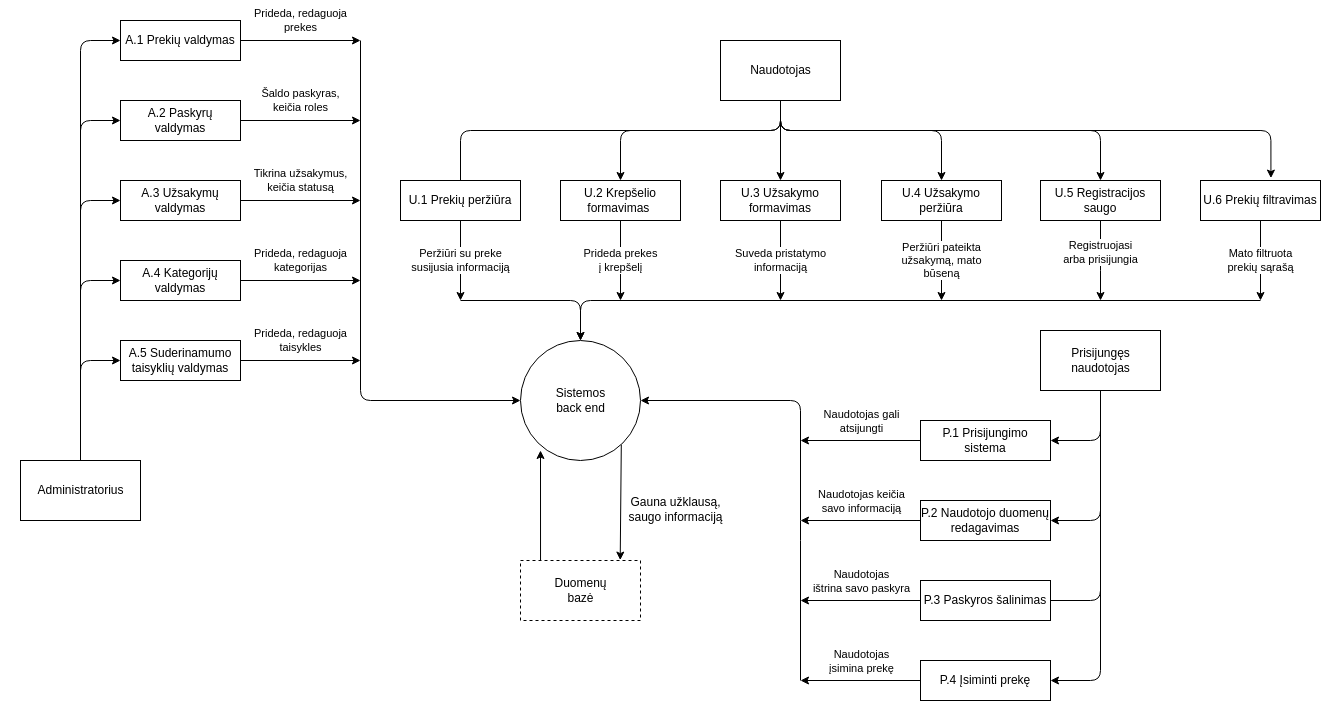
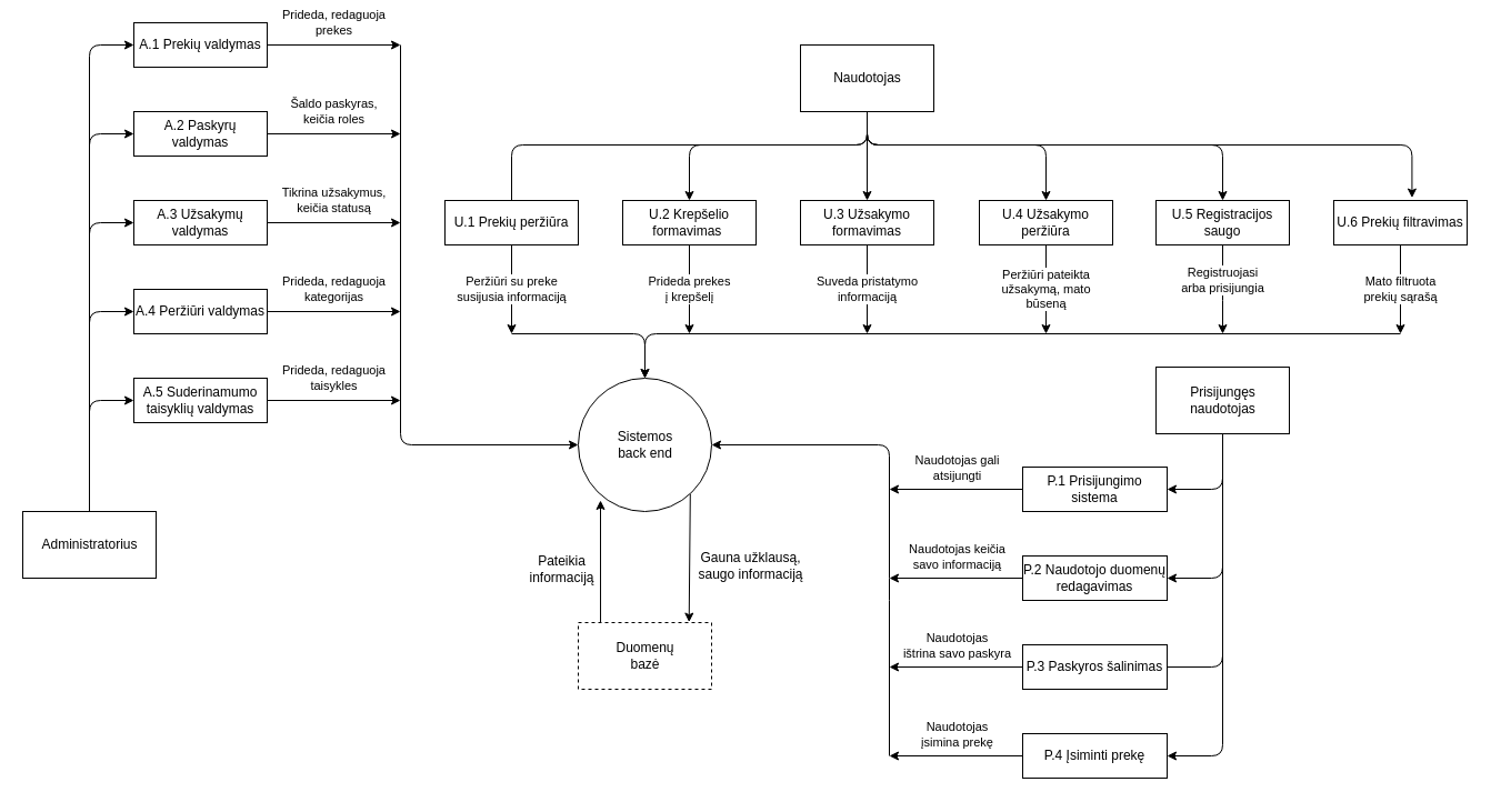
- <mxCell id="35" value="A.4&amp;nbsp;Kategorijų valdymas" style="rounded=0;whiteSpace=wrap;html=1;" vertex="1" parent="1"><mxGeometry x="120" y="260" width="120" height="40" as="geometry" /></mxCell>
+ <mxCell id="35" value="A.4&amp;nbsp;Peržiūri valdymas" style="rounded=0;whiteSpace=wrap;html=1;" vertex="1" parent="1"><mxGeometry x="120" y="260" width="120" height="40" as="geometry" /></mxCell>
+ <mxCell id="24" value="Pateikia &lt;br&gt;informaciją" style="text;html=1;align=center;verticalAlign=middle;resizable=0;points=[];autosize=1;strokeColor=none;fillColor=none;labelBackgroundColor=default;spacing=2;rounded=0;" parent="1" vertex="1"><mxGeometry x="465" y="492" width="80" height="40" as="geometry" /></mxCell>
